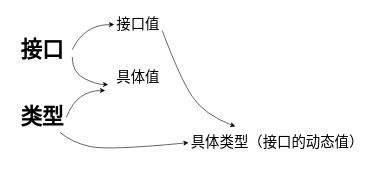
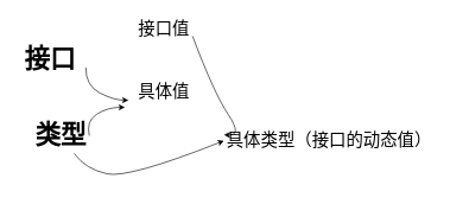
- <mxCell id="7" value="" style="curved=1;endArrow=classic;html=1;fontFamily=Ma Shan Zheng;fontSource=https%3A%2F%2Ffonts.googleapis.com%2Fcss%3Ffamily%3DMa%2BShan%2BZheng;exitX=1;exitY=0.5;exitDx=0;exitDy=0;entryX=0;entryY=0.5;entryDx=0;entryDy=0;" edge="1" parent="1" source="2" target="4"><mxGeometry width="50" height="50" relative="1" as="geometry"><mxPoint x="290" y="140" as="sourcePoint" /><mxPoint x="340" y="90" as="targetPoint" /><Array as="points"><mxPoint x="140" y="40" /></Array></mxGeometry></mxCell>
- <mxCell id="3" value="类型" style="text;html=1;strokeColor=none;fillColor=none;align=center;verticalAlign=middle;whiteSpace=wrap;fontSize=36;fontStyle=1;sketch=1;fontFamily=Ma Shan Zheng;fontSource=https%3A%2F%2Ffonts.googleapis.com%2Fcss%3Ffamily%3DMa%2BShan%2BZheng;" vertex="1" parent="1"><mxGeometry x="30" y="170" width="80" height="50" as="geometry" /></mxCell>
+ <mxCell id="3" value="类型" style="text;html=1;strokeColor=none;fillColor=none;align=center;verticalAlign=middle;whiteSpace=wrap;fontSize=36;fontStyle=1;sketch=1;fontFamily=Ma Shan Zheng;fontSource=https%3A%2F%2Ffonts.googleapis.com%2Fcss%3Ffamily%3DMa%2BShan%2BZheng;" vertex="1" parent="1"><mxGeometry x="45" y="165" width="80" height="50" as="geometry" /></mxCell>
- <mxCell id="5" value="具体类型（接口的动态值）" style="text;html=1;strokeColor=none;fillColor=none;align=center;verticalAlign=middle;whiteSpace=wrap;fontSize=24;fontStyle=0;sketch=1;fontFamily=Ma Shan Zheng;fontSource=https%3A%2F%2Ffonts.googleapis.com%2Fcss%3Ffamily%3DMa%2BShan%2BZheng;" vertex="1" parent="1"><mxGeometry x="314" y="210" width="296" height="54" as="geometry" /></mxCell>
+ <mxCell id="5" value="具体类型（接口的动态值）" style="text;html=1;strokeColor=none;fillColor=none;align=center;verticalAlign=middle;whiteSpace=wrap;fontSize=24;fontStyle=0;sketch=1;fontFamily=Ma Shan Zheng;fontSource=https%3A%2F%2Ffonts.googleapis.com%2Fcss%3Ffamily%3DMa%2BShan%2BZheng;" vertex="1" parent="1"><mxGeometry x="314" y="170" width="296" height="54" as="geometry" /></mxCell>
